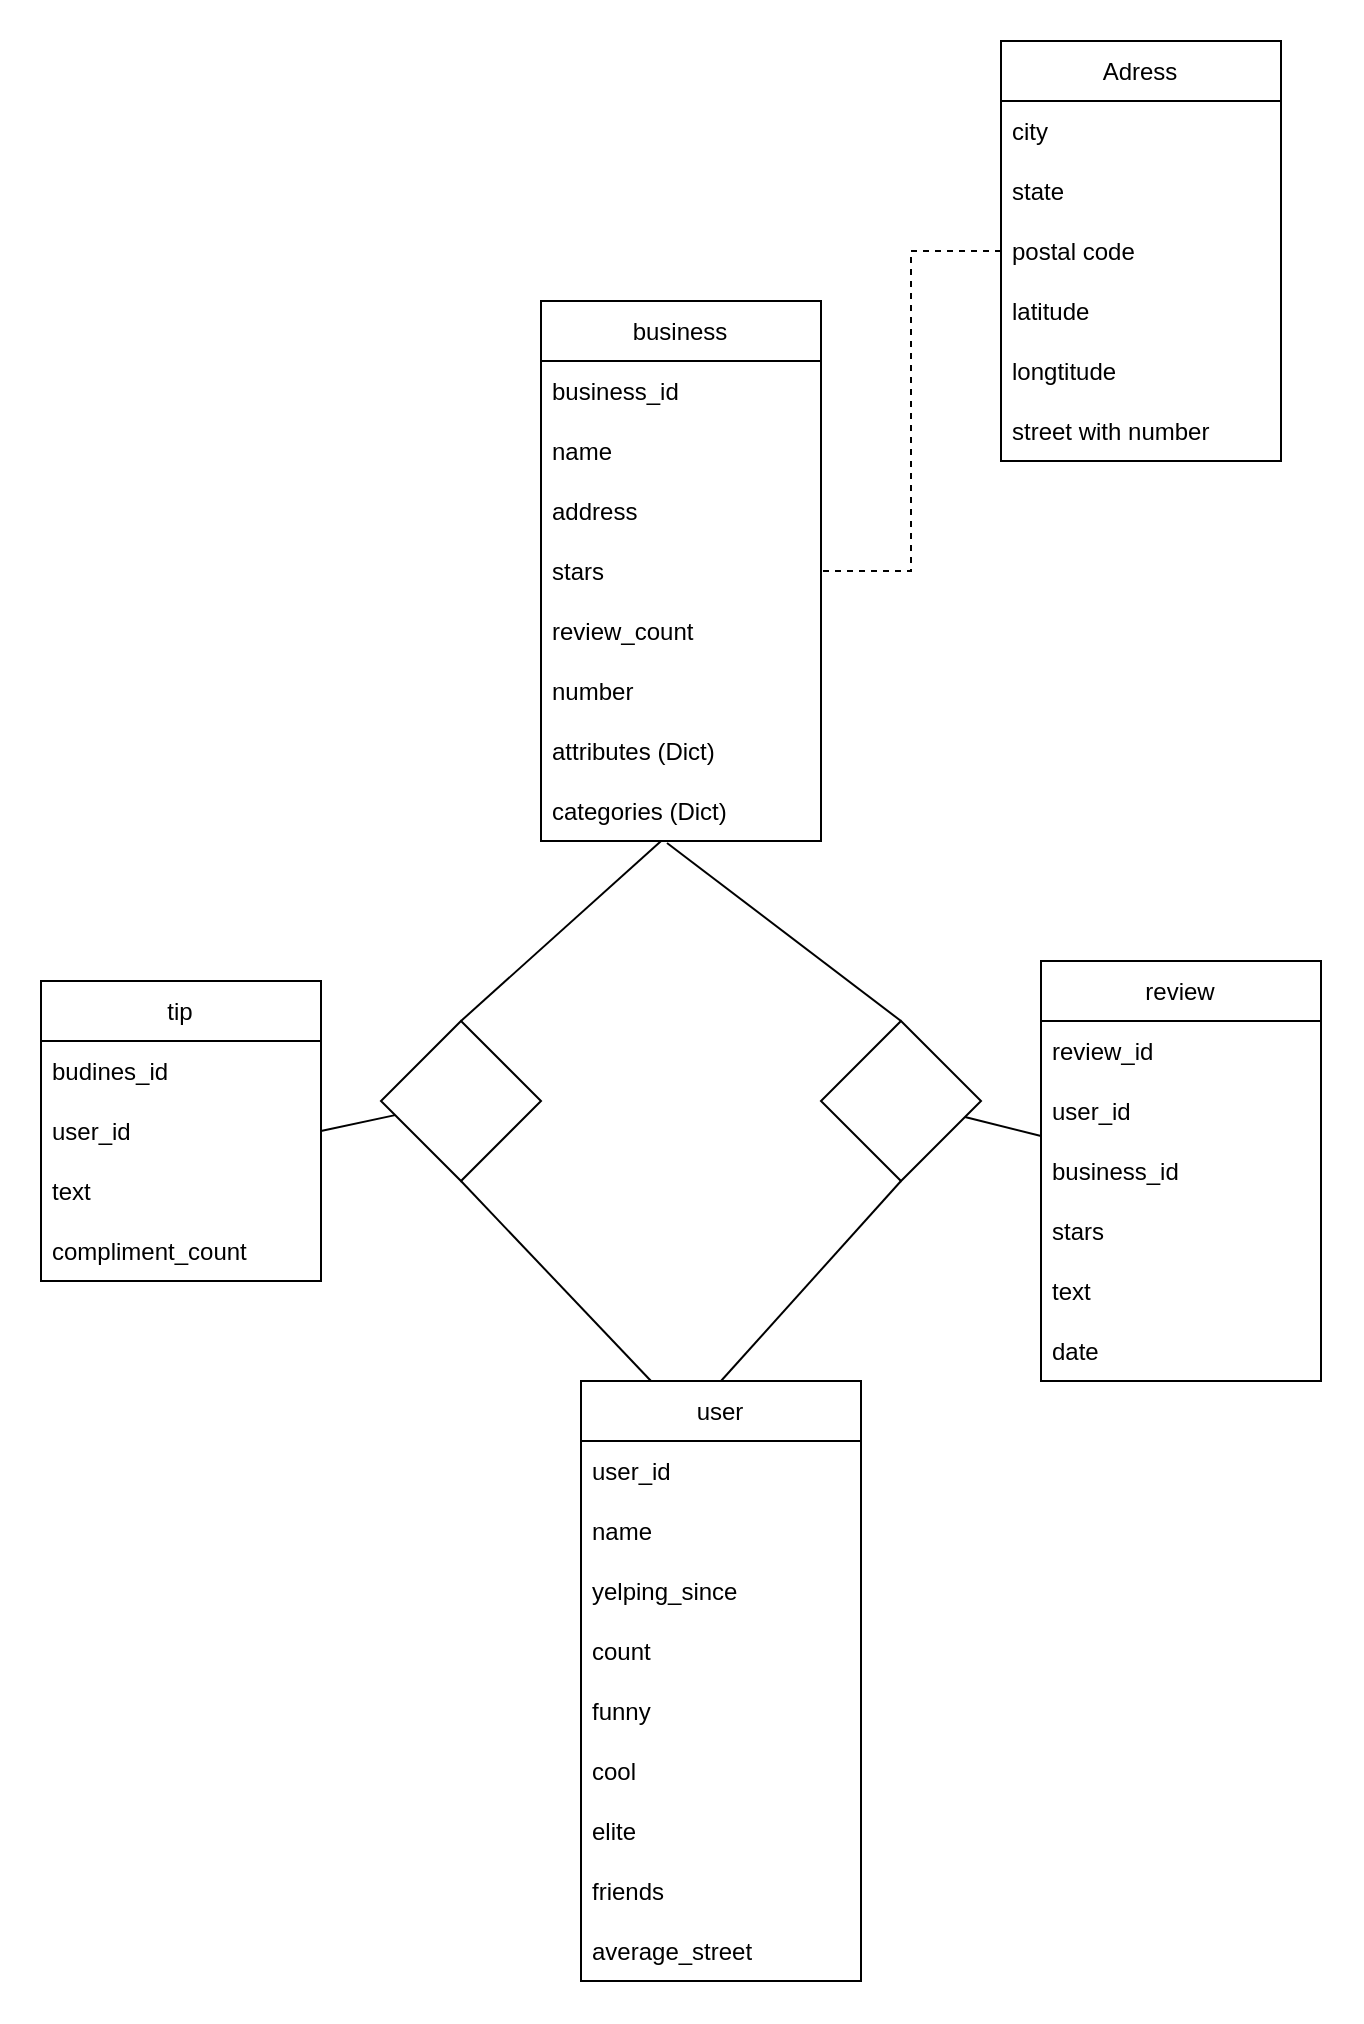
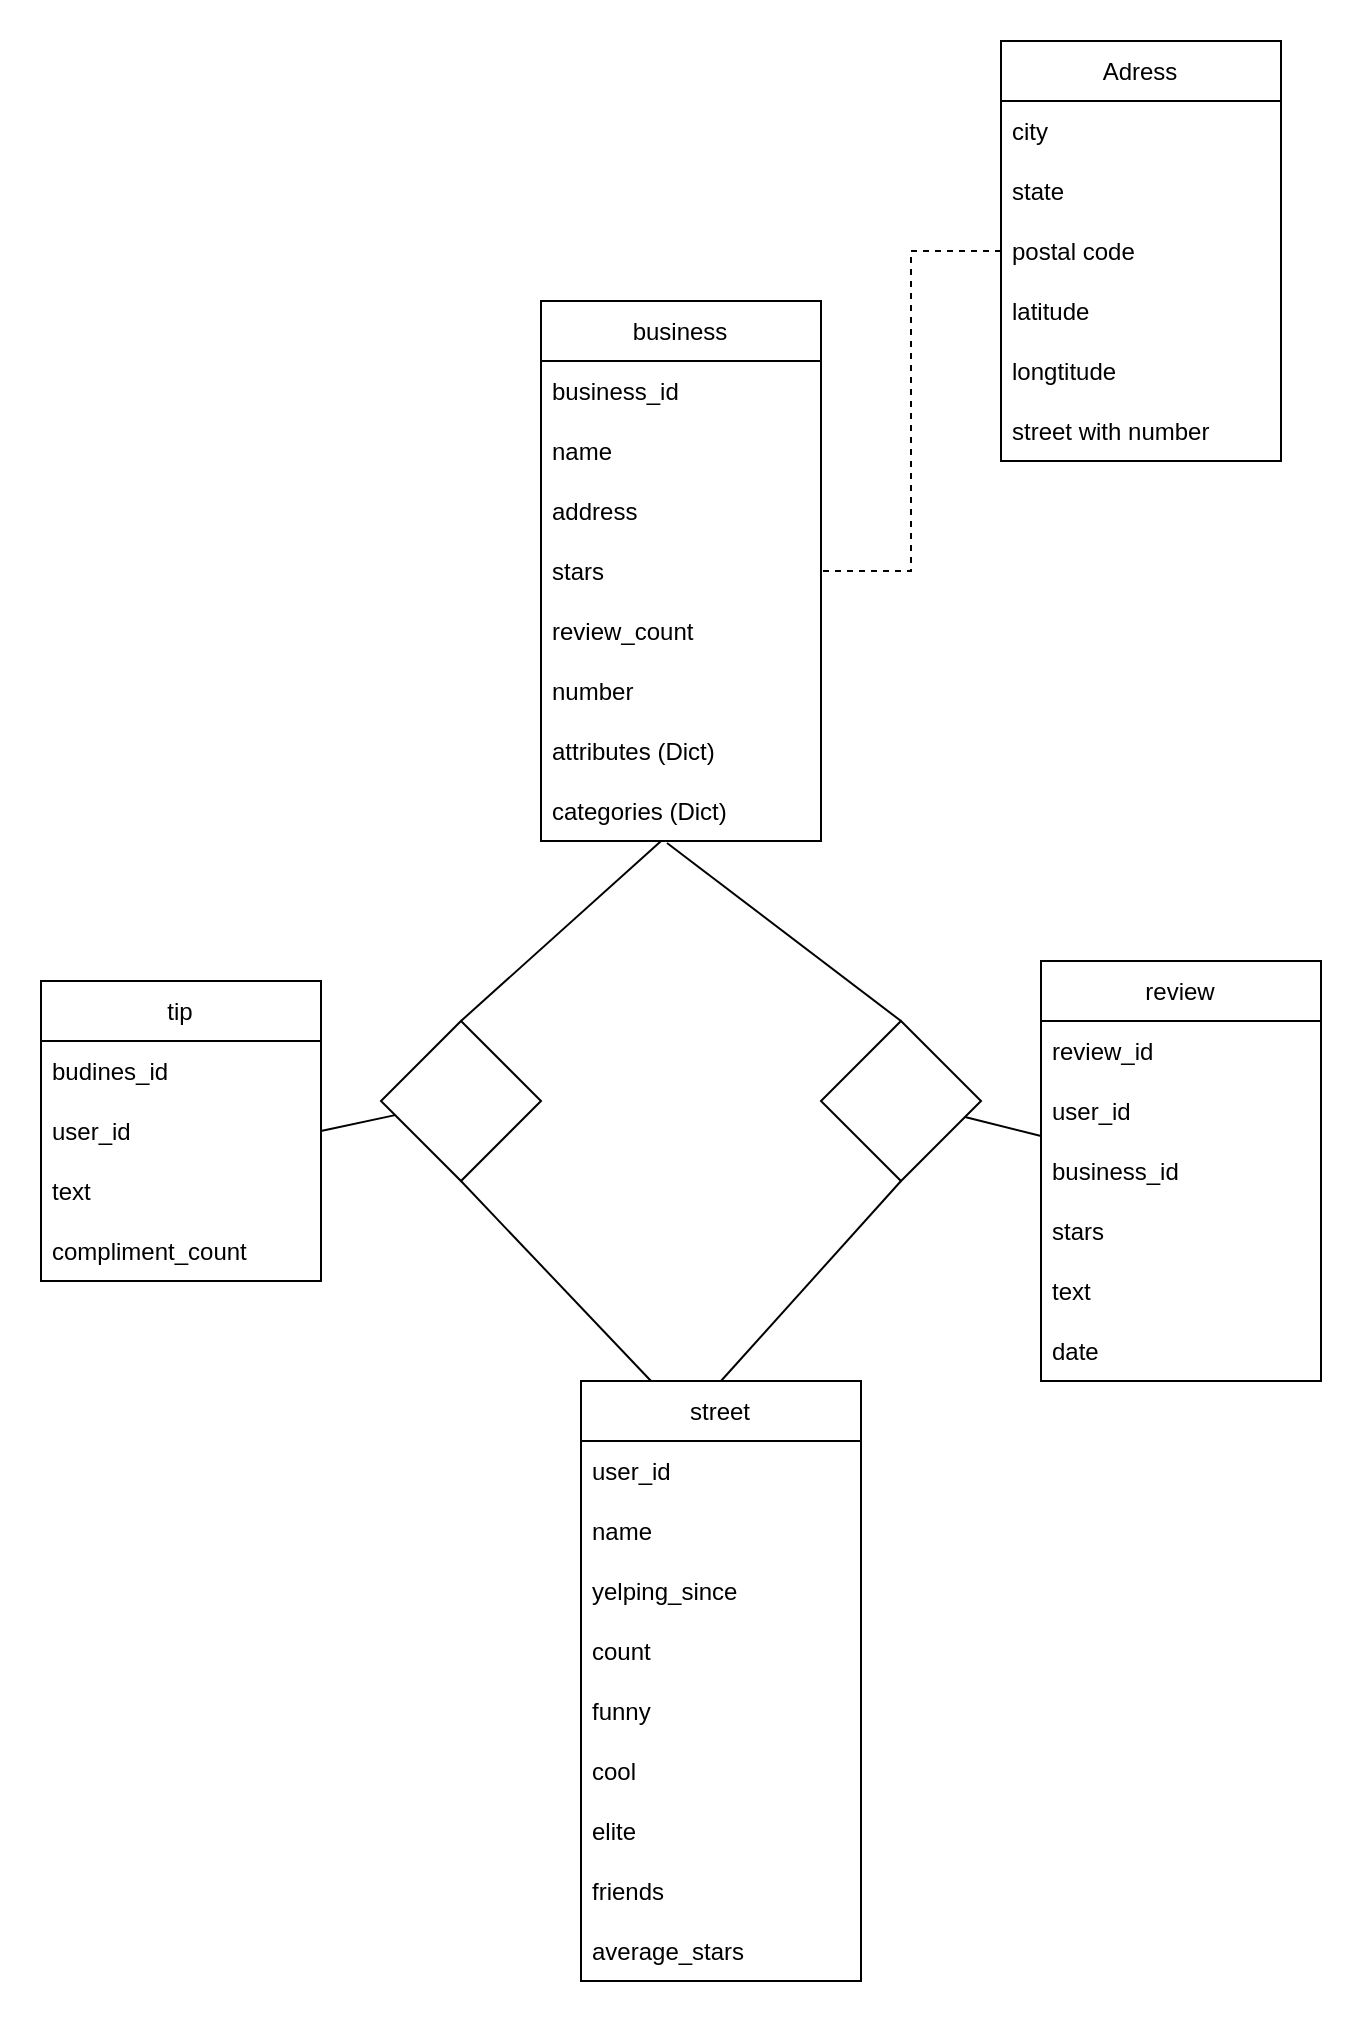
- <mxCell id="24" value="user" style="swimlane;fontStyle=0;childLayout=stackLayout;horizontal=1;startSize=30;horizontalStack=0;resizeParent=1;resizeParentMax=0;resizeLast=0;collapsible=1;marginBottom=0;" vertex="1" parent="1"><mxGeometry x="290" y="690" width="140" height="300" as="geometry" /></mxCell>
+ <mxCell id="24" value="street" style="swimlane;fontStyle=0;childLayout=stackLayout;horizontal=1;startSize=30;horizontalStack=0;resizeParent=1;resizeParentMax=0;resizeLast=0;collapsible=1;marginBottom=0;" vertex="1" parent="1"><mxGeometry x="290" y="690" width="140" height="300" as="geometry" /></mxCell>
- <mxCell id="33" value="average_street" style="text;strokeColor=none;fillColor=none;align=left;verticalAlign=middle;spacingLeft=4;spacingRight=4;overflow=hidden;points=[[0,0.5],[1,0.5]];portConstraint=eastwest;rotatable=0;" vertex="1" parent="24"><mxGeometry y="270" width="140" height="30" as="geometry" /></mxCell>
+ <mxCell id="33" value="average_stars" style="text;strokeColor=none;fillColor=none;align=left;verticalAlign=middle;spacingLeft=4;spacingRight=4;overflow=hidden;points=[[0,0.5],[1,0.5]];portConstraint=eastwest;rotatable=0;" vertex="1" parent="24"><mxGeometry y="270" width="140" height="30" as="geometry" /></mxCell>
